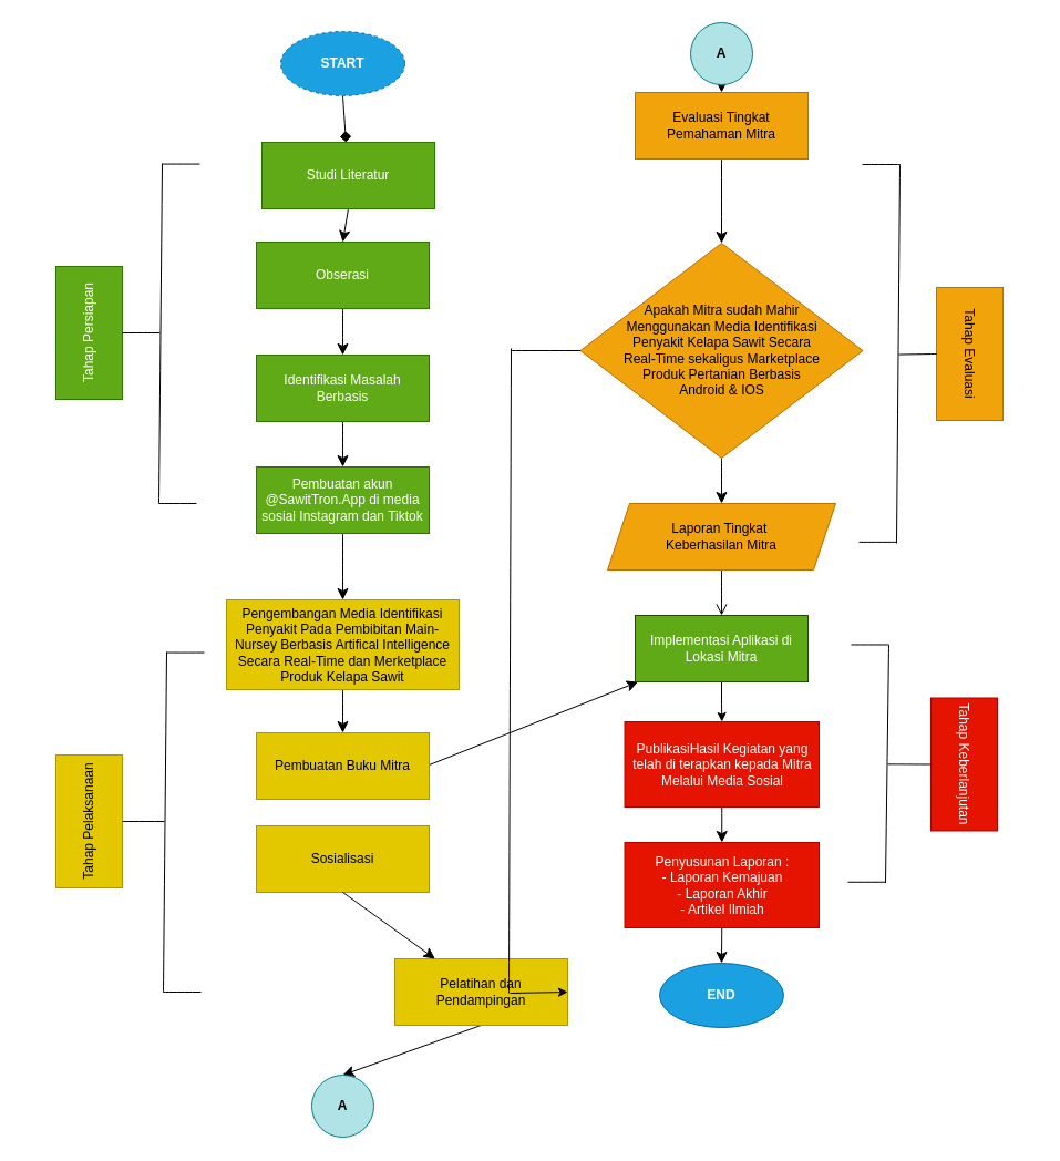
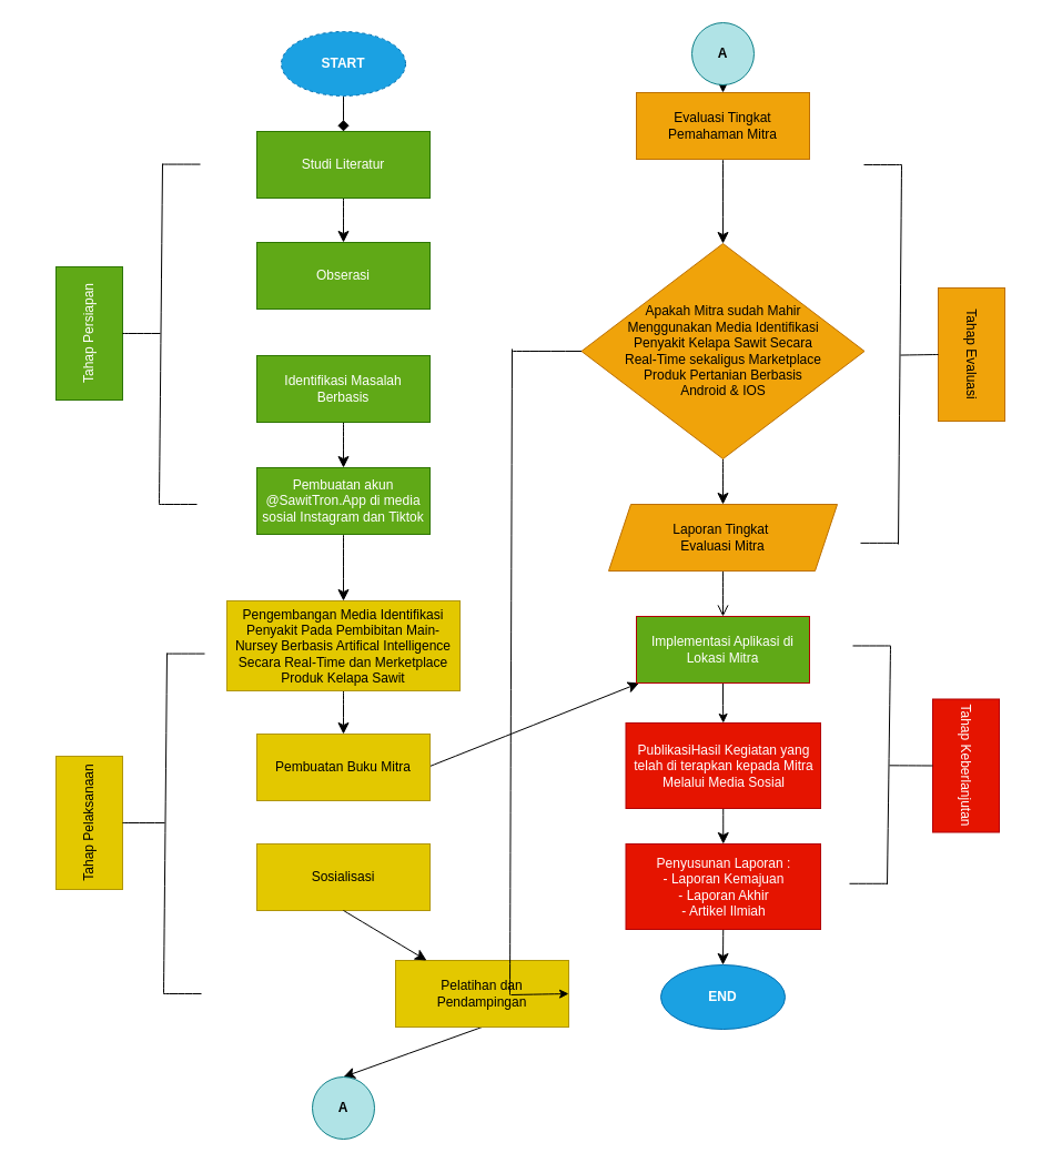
- <mxCell id="5" value="Studi Literatur" style="rounded=0;whiteSpace=wrap;html=1;fillColor=#60a917;strokeColor=#2D7600;fontColor=#FFFFFF;" parent="1" vertex="1"><mxGeometry x="236" y="128" width="156" height="60" as="geometry" /></mxCell>
+ <mxCell id="5" value="Studi Literatur" style="rounded=0;whiteSpace=wrap;html=1;fillColor=#60a917;strokeColor=#2D7600;fontColor=#FFFFFF;" parent="1" vertex="1"><mxGeometry x="231" y="118" width="156" height="60" as="geometry" /></mxCell>
- <mxCell id="6" style="edgeStyle=none;curved=1;rounded=0;orthogonalLoop=1;jettySize=auto;html=1;exitX=0.5;exitY=1;exitDx=0;exitDy=0;entryX=0.5;entryY=0;entryDx=0;entryDy=0;fontSize=12;startSize=8;endSize=8;" parent="1" source="7" target="9" edge="1"><mxGeometry relative="1" as="geometry" /></mxCell>
- <mxCell id="39" value="&lt;p&gt;Laporan Tingkat&amp;nbsp;&lt;br&gt;Keberhasilan Mitra&lt;/p&gt;" style="shape=parallelogram;perimeter=parallelogramPerimeter;whiteSpace=wrap;html=1;fixedSize=1;fillColor=#f0a30a;fontColor=#000000;strokeColor=#BD7000;" parent="1" vertex="1"><mxGeometry x="548" y="454" width="206" height="60" as="geometry" /></mxCell>
+ <mxCell id="39" value="&lt;p&gt;Laporan Tingkat&amp;nbsp;&lt;br&gt;Evaluasi Mitra&lt;/p&gt;" style="shape=parallelogram;perimeter=parallelogramPerimeter;whiteSpace=wrap;html=1;fixedSize=1;fillColor=#f0a30a;fontColor=#000000;strokeColor=#BD7000;" parent="1" vertex="1"><mxGeometry x="548" y="454" width="206" height="60" as="geometry" /></mxCell>
- <mxCell id="16" value="&lt;p&gt;Sosialisasi&lt;/p&gt;" style="rounded=0;whiteSpace=wrap;html=1;fillColor=light-dark(#E3C800,#CC0000);fontColor=#000000;strokeColor=#B09500;" parent="1" vertex="1"><mxGeometry x="231" y="745" width="156" height="60" as="geometry" /></mxCell>
+ <mxCell id="16" value="&lt;p&gt;Sosialisasi&lt;/p&gt;" style="rounded=0;whiteSpace=wrap;html=1;fillColor=light-dark(#E3C800,#CC0000);fontColor=#000000;strokeColor=#B09500;" parent="1" vertex="1"><mxGeometry x="231" y="760" width="156" height="60" as="geometry" /></mxCell>
